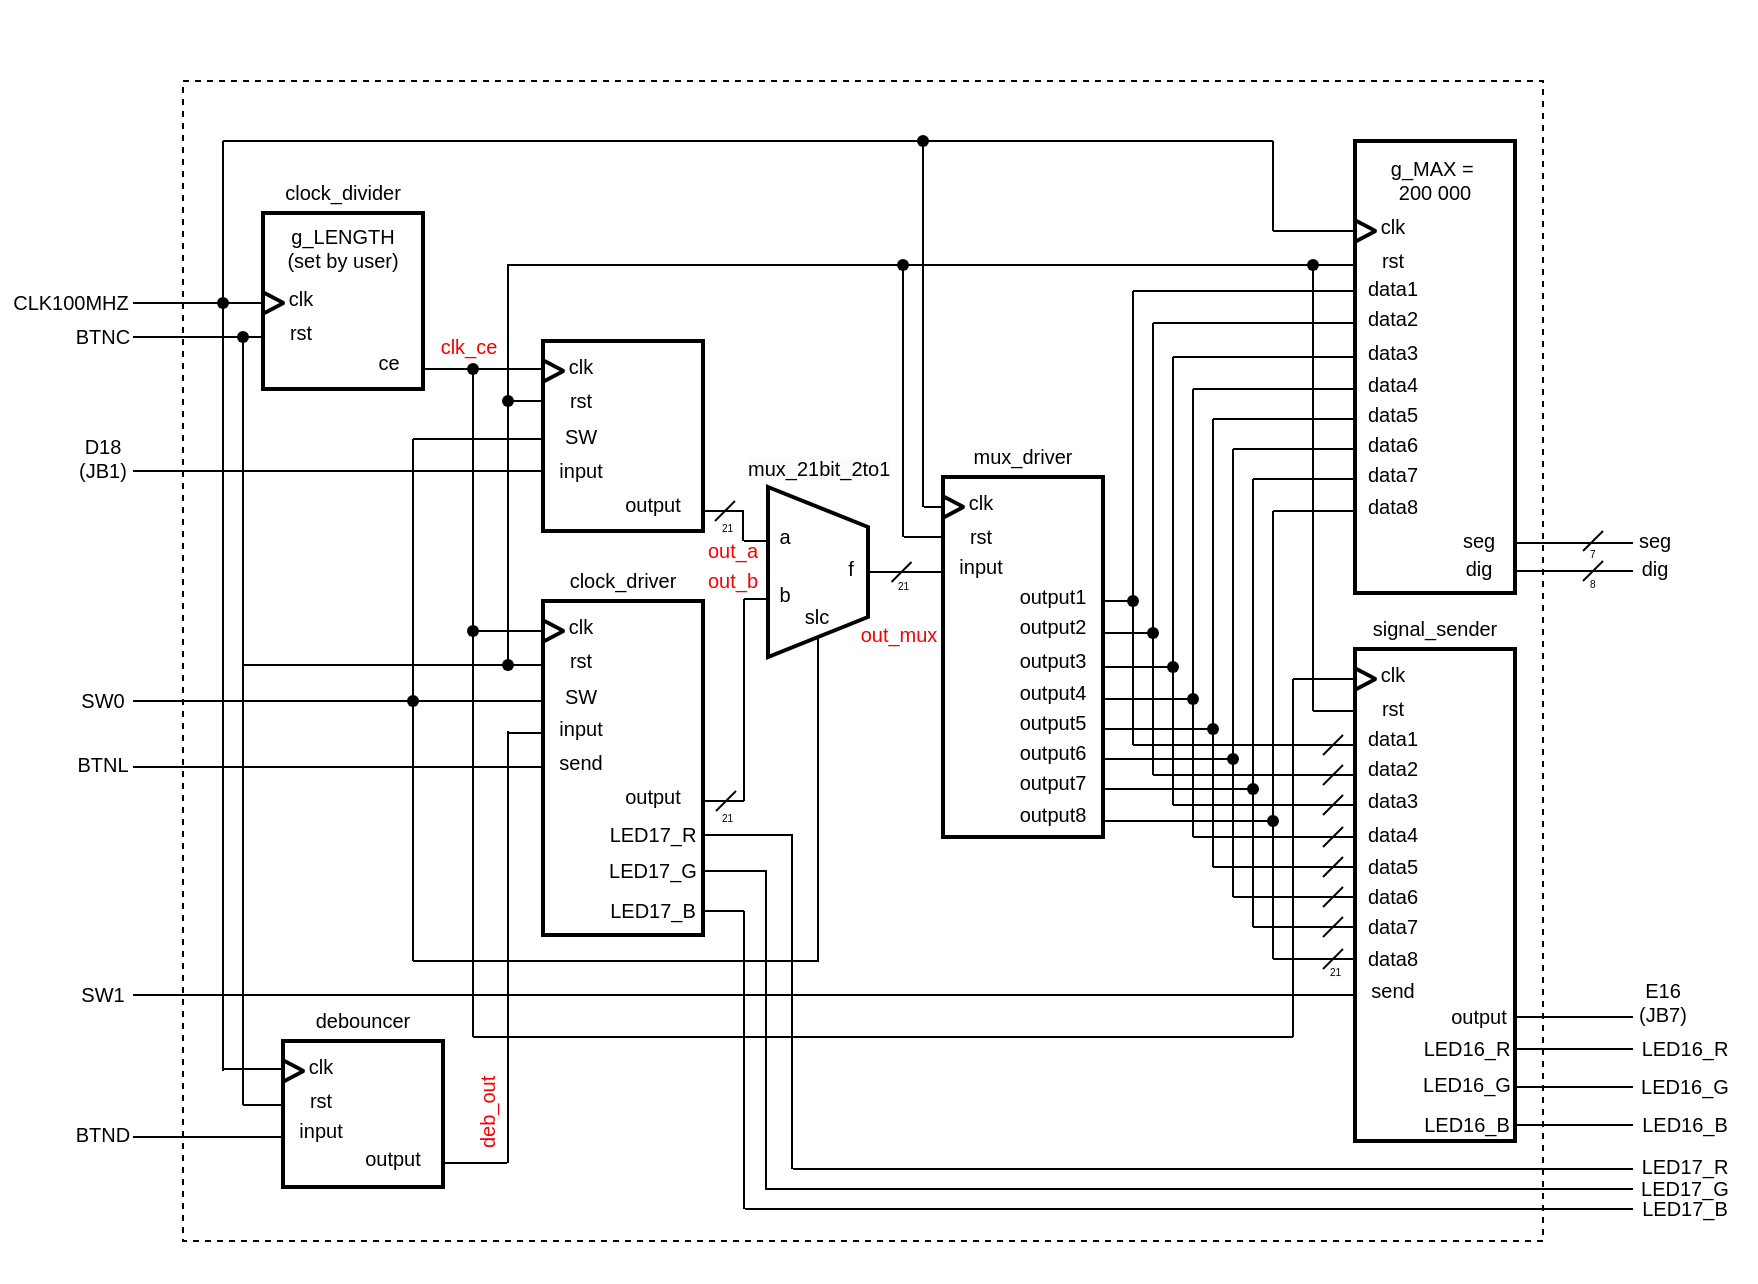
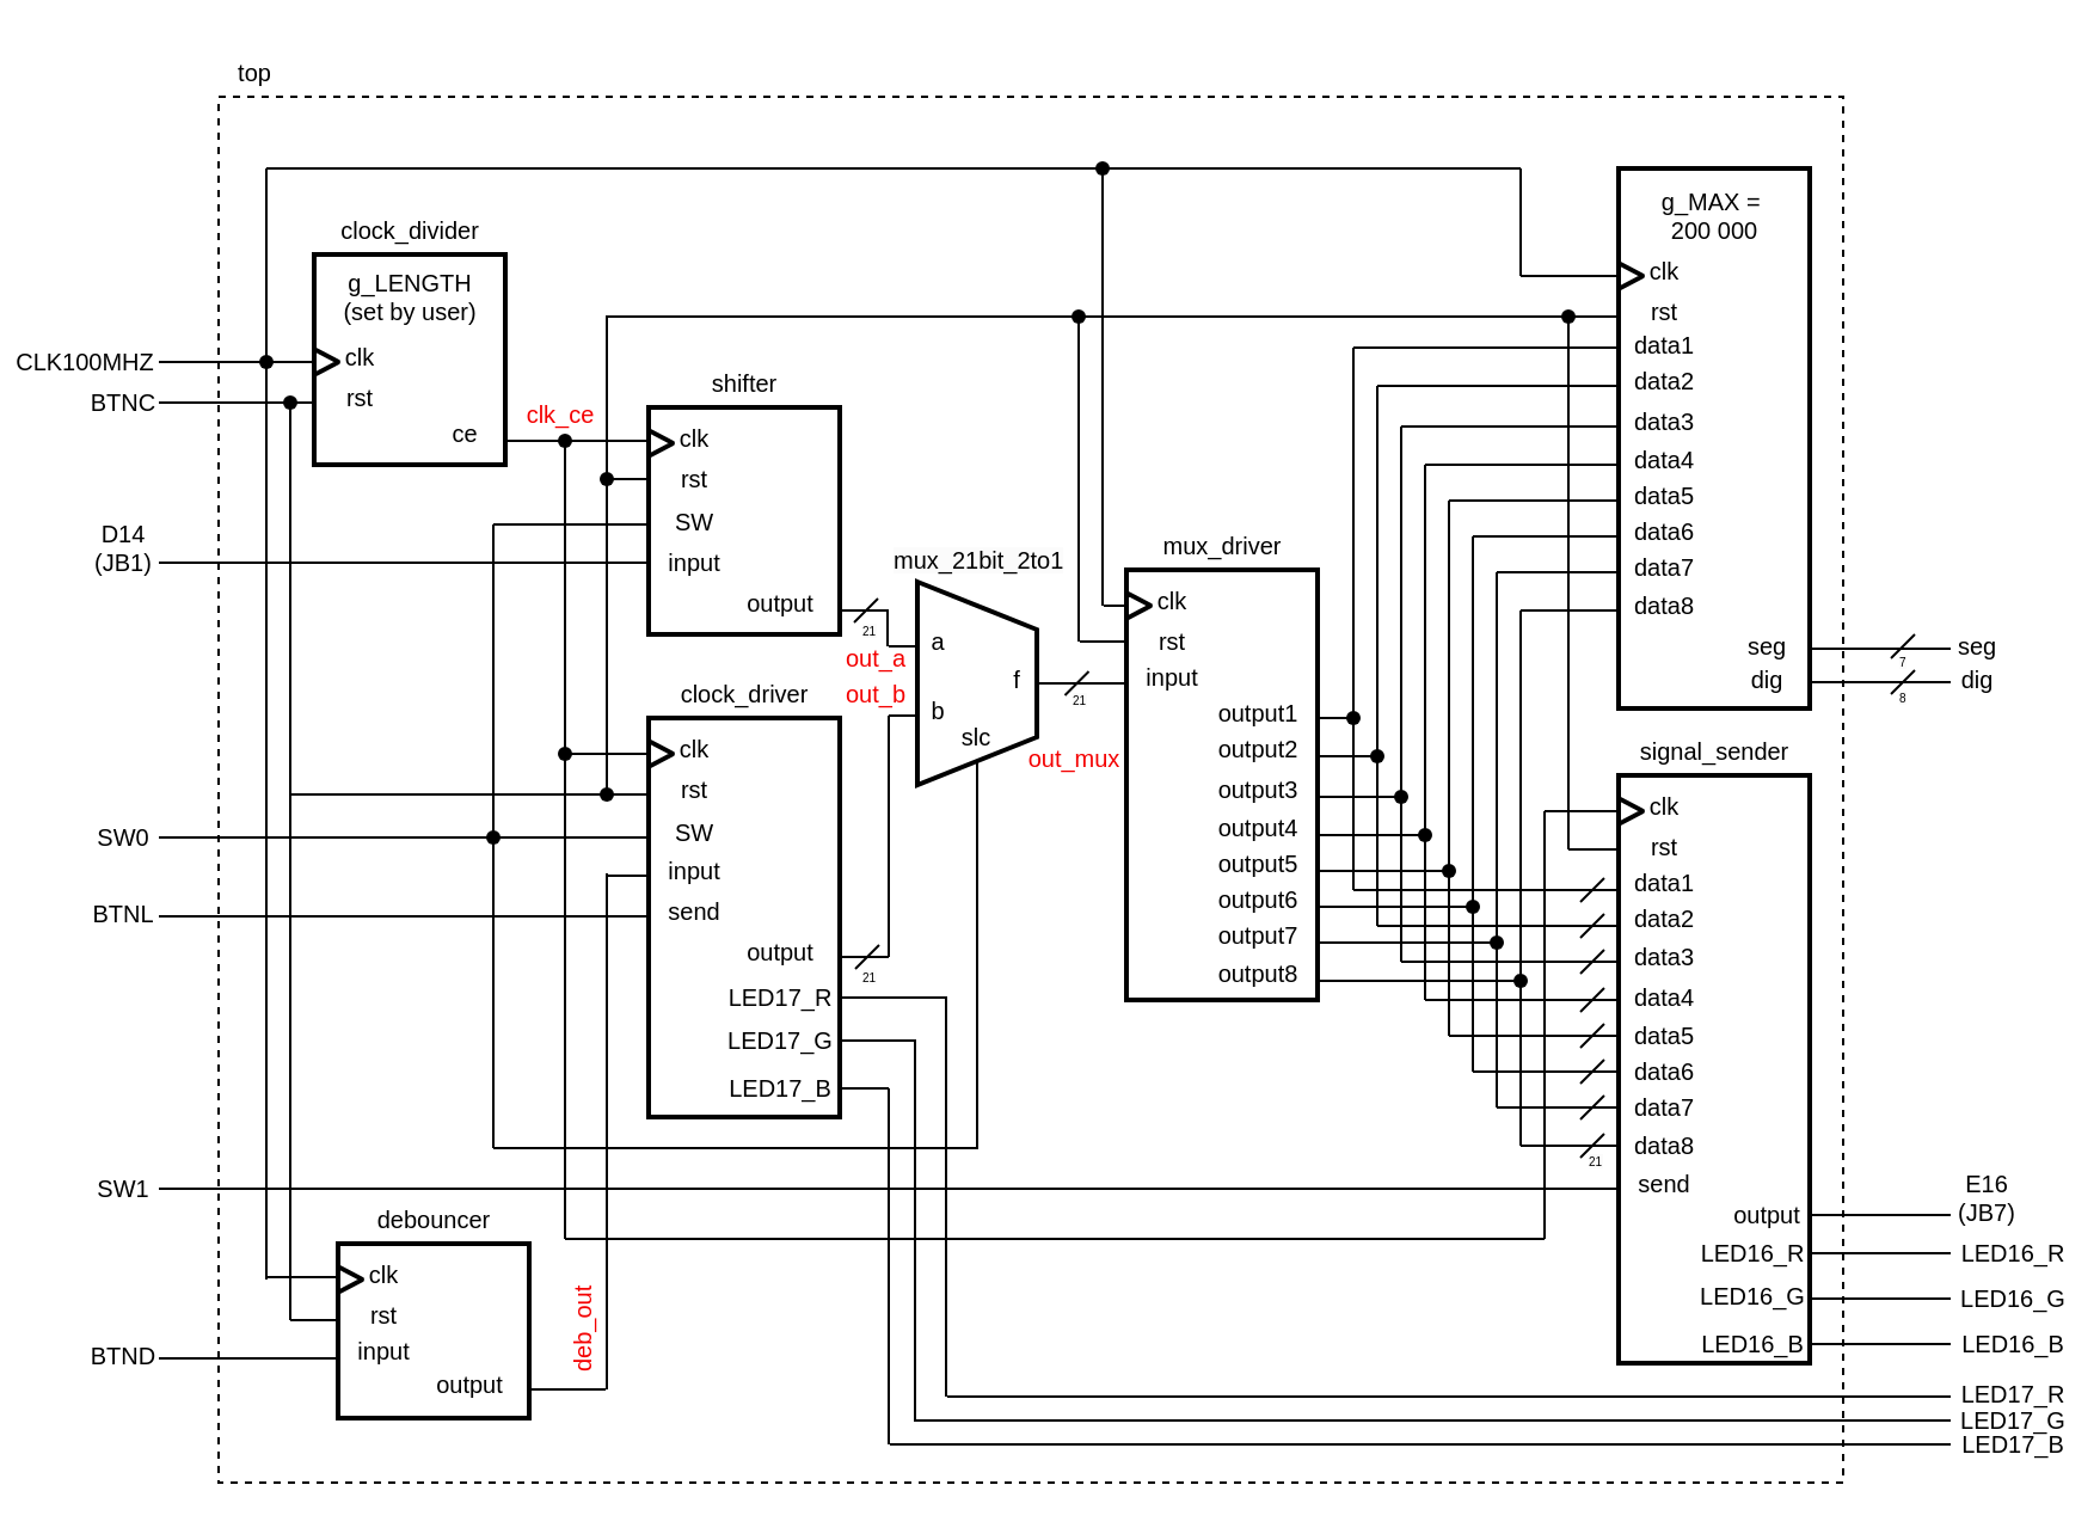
+ <mxCell id="68" value="top" style="text;strokeColor=none;fillColor=none;html=1;fontSize=10;fontStyle=0;verticalAlign=middle;align=center;" parent="1" vertex="1"><mxGeometry x="91" y="20" width="30" height="20" as="geometry" /></mxCell>
+ <mxCell id="12" value="shifter" style="text;strokeColor=none;fillColor=none;html=1;fontSize=10;fontStyle=0;verticalAlign=middle;align=center;" parent="3" vertex="1"><mxGeometry x="25" width="30" height="20" as="geometry" /></mxCell>
- <mxCell id="223" value="D18&lt;br&gt;(JB1)" style="text;strokeColor=none;fillColor=none;html=1;fontSize=10;fontStyle=0;verticalAlign=middle;align=center;" parent="1" vertex="1"><mxGeometry x="36" y="224" width="30" height="10" as="geometry" /></mxCell>
+ <mxCell id="223" value="D14&lt;br&gt;(JB1)" style="text;strokeColor=none;fillColor=none;html=1;fontSize=10;fontStyle=0;verticalAlign=middle;align=center;" parent="1" vertex="1"><mxGeometry x="36" y="224" width="30" height="10" as="geometry" /></mxCell>
